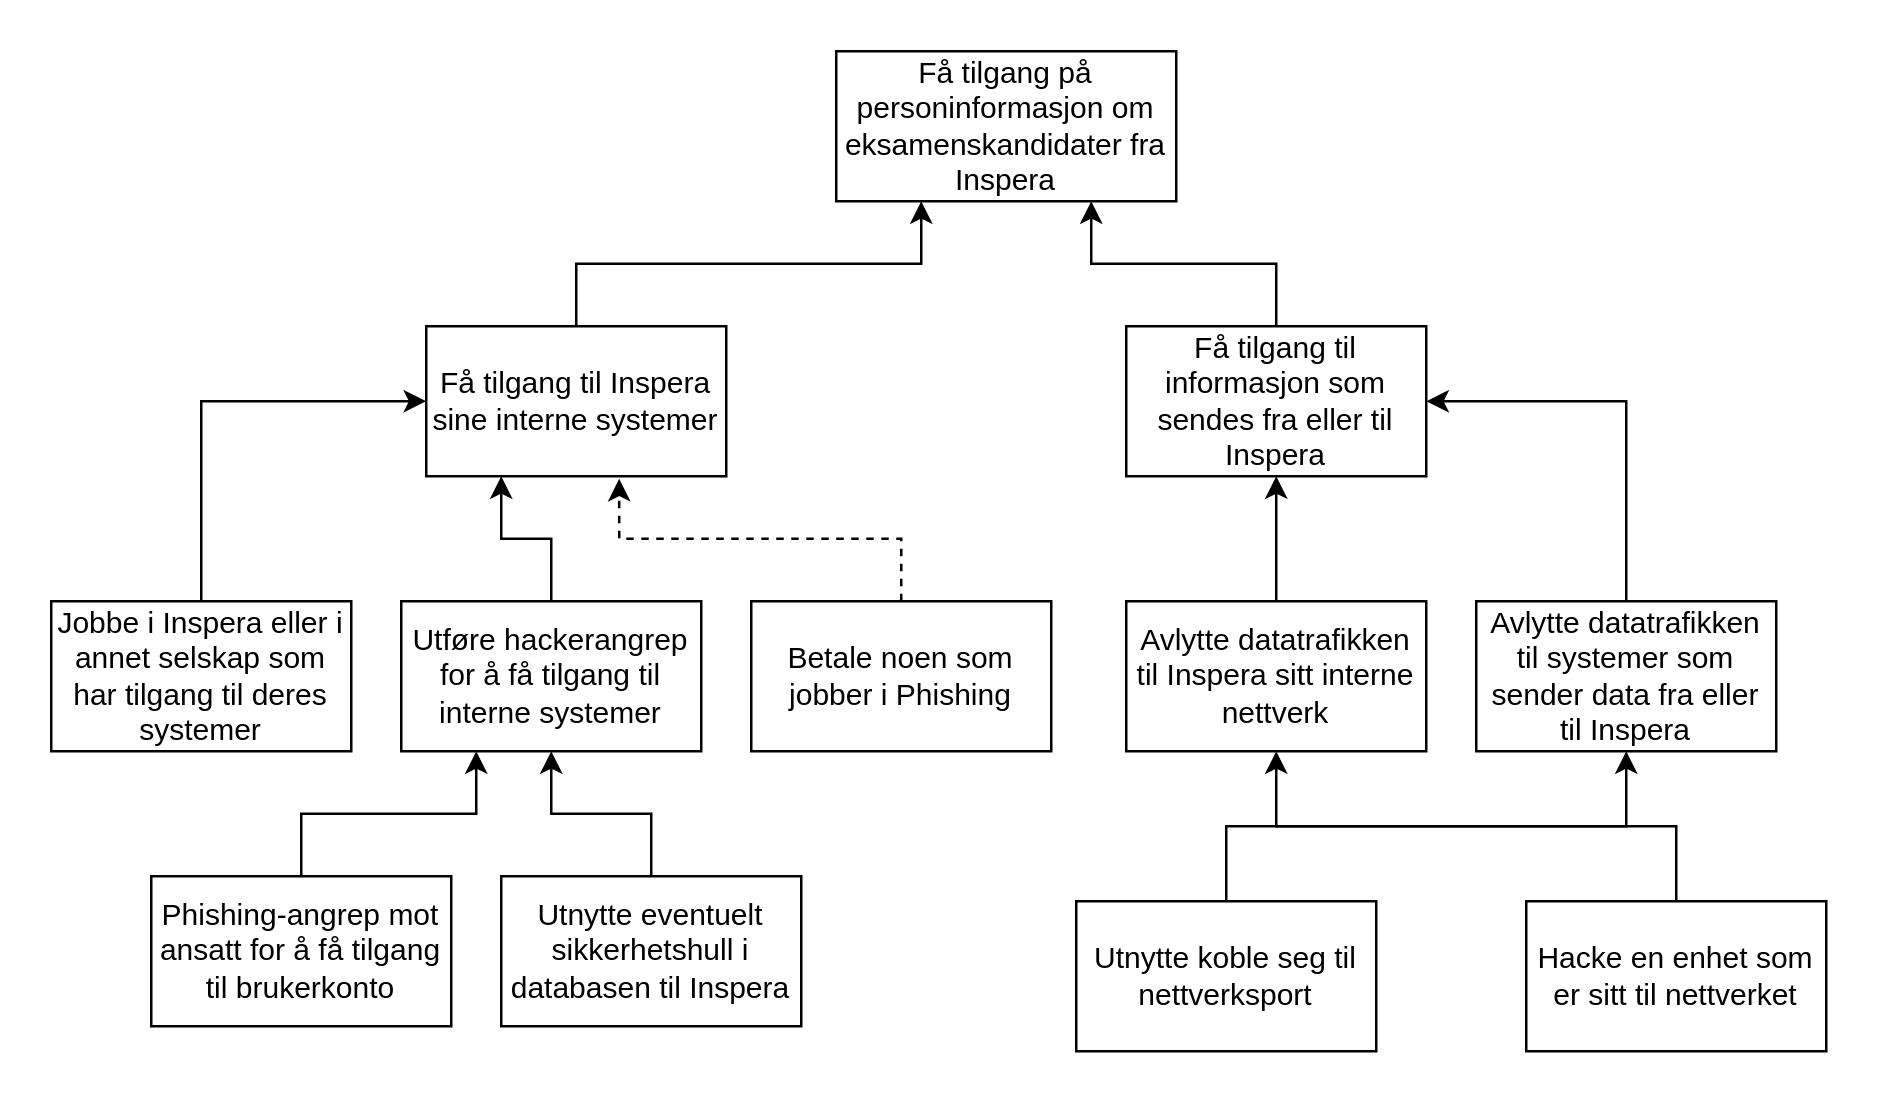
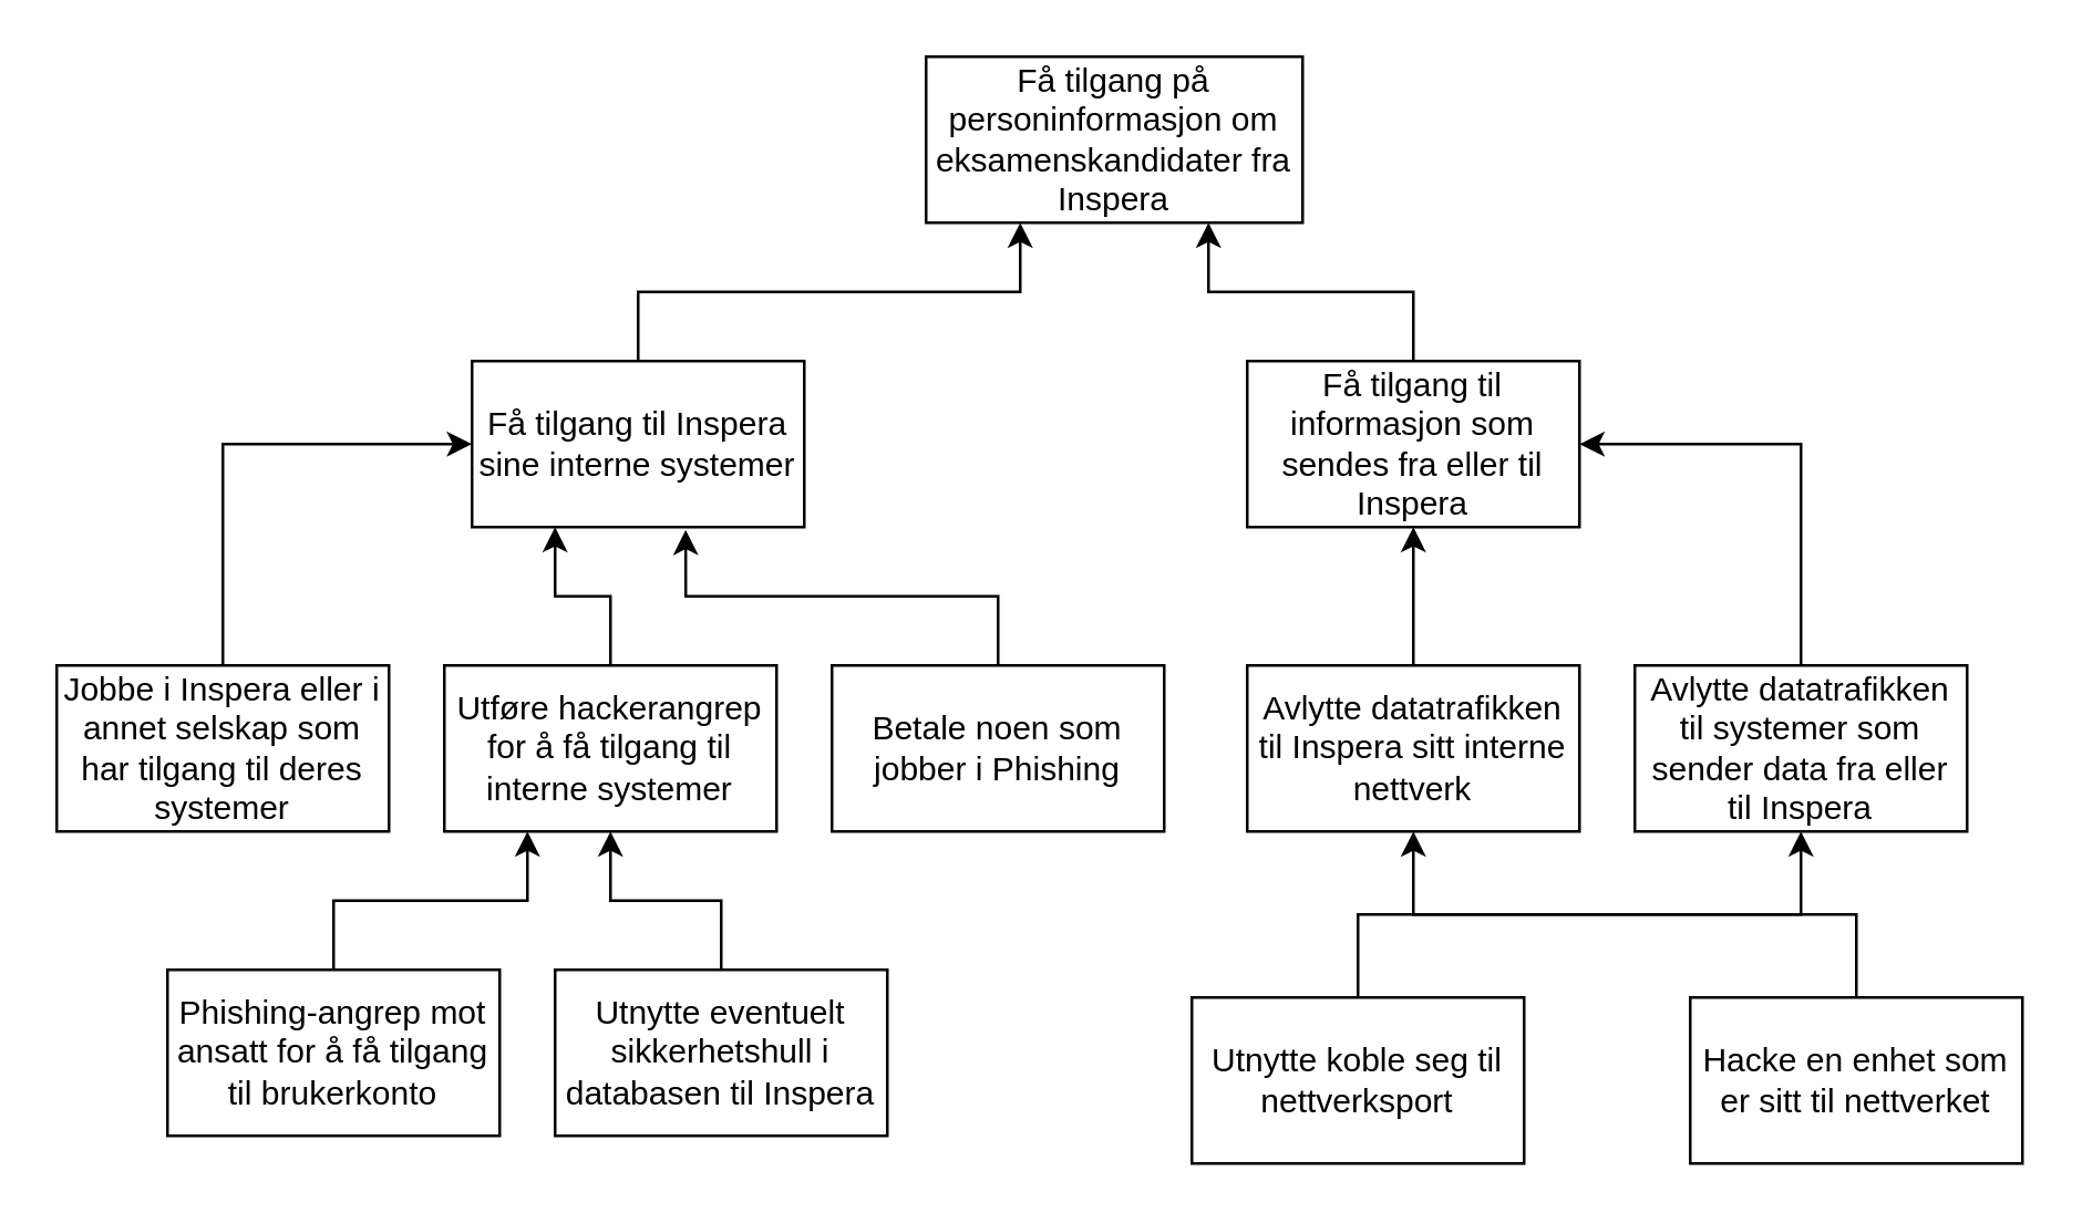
- <mxCell id="11" style="edgeStyle=orthogonalEdgeStyle;rounded=0;orthogonalLoop=1;jettySize=auto;html=1;exitX=0.5;exitY=0;exitDx=0;exitDy=0;entryX=0.643;entryY=1.017;entryDx=0;entryDy=0;entryPerimeter=0;dashed=1;" edge="1" parent="1" source="12" target="4"><mxGeometry relative="1" as="geometry" /></mxCell>
+ <mxCell id="11" style="edgeStyle=orthogonalEdgeStyle;rounded=0;orthogonalLoop=1;jettySize=auto;html=1;exitX=0.5;exitY=0;exitDx=0;exitDy=0;entryX=0.643;entryY=1.017;entryDx=0;entryDy=0;entryPerimeter=0;" edge="1" parent="1" source="12" target="4"><mxGeometry relative="1" as="geometry" /></mxCell>
